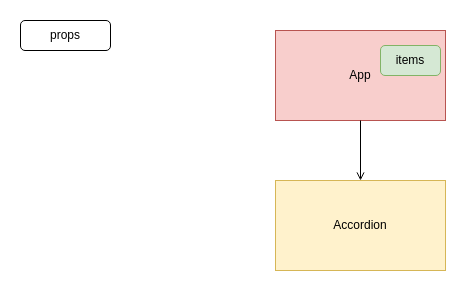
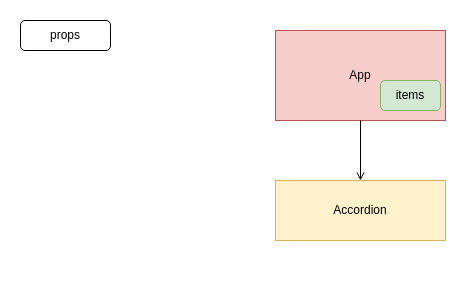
- <mxCell id="3" value="items" style="rounded=1;whiteSpace=wrap;html=1;fillColor=#d5e8d4;strokeColor=#82b366;" vertex="1" parent="1"><mxGeometry x="380" y="45" width="60" height="30" as="geometry" /></mxCell>
+ <mxCell id="3" value="items" style="rounded=1;whiteSpace=wrap;html=1;fillColor=#d5e8d4;strokeColor=#82b366;" vertex="1" parent="1"><mxGeometry x="380" y="80" width="60" height="30" as="geometry" /></mxCell>
- <mxCell id="4" value="Accordion" style="rounded=0;whiteSpace=wrap;html=1;fillColor=#fff2cc;strokeColor=#d6b656;" vertex="1" parent="1"><mxGeometry x="275" y="180" width="170" height="90" as="geometry" /></mxCell>
+ <mxCell id="4" value="Accordion" style="rounded=0;whiteSpace=wrap;html=1;fillColor=#fff2cc;strokeColor=#d6b656;" vertex="1" parent="1"><mxGeometry x="275" y="180" width="170" height="60" as="geometry" /></mxCell>
